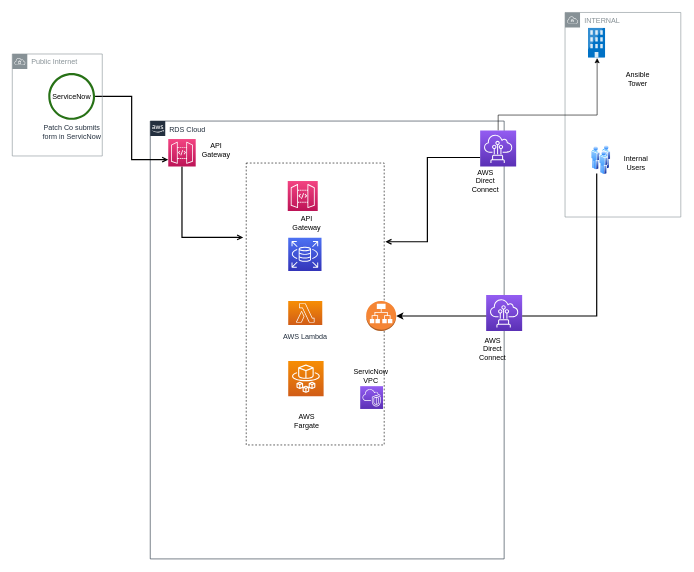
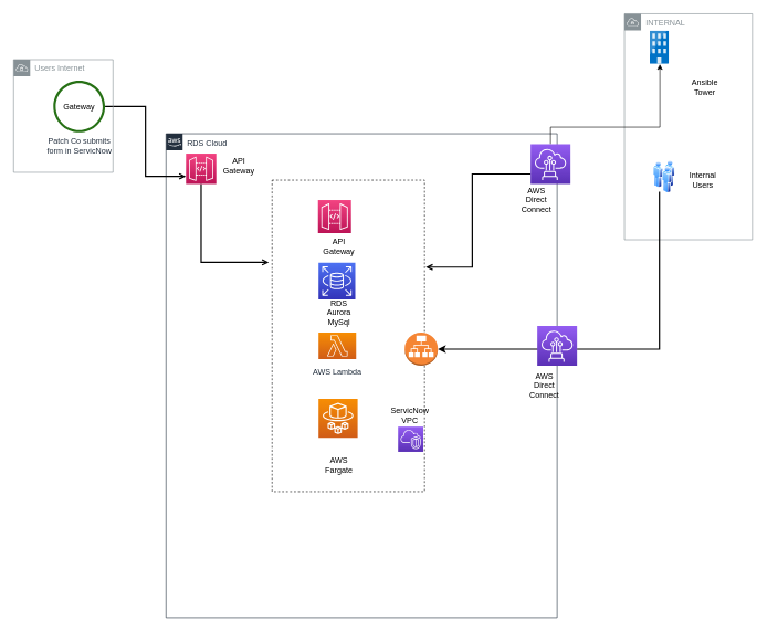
- <mxCell id="12" value="Public Internet" style="outlineConnect=0;gradientColor=none;html=1;whiteSpace=wrap;fontSize=12;fontStyle=0;shape=mxgraph.aws4.group;grIcon=mxgraph.aws4.group_vpc;strokeColor=#879196;fillColor=none;verticalAlign=top;align=left;spacingLeft=30;fontColor=#879196;dashed=0;" parent="1" vertex="1"><mxGeometry x="20" y="89.22" width="150" height="170" as="geometry" /></mxCell>
+ <mxCell id="12" value="Users Internet" style="outlineConnect=0;gradientColor=none;html=1;whiteSpace=wrap;fontSize=12;fontStyle=0;shape=mxgraph.aws4.group;grIcon=mxgraph.aws4.group_vpc;strokeColor=#879196;fillColor=none;verticalAlign=top;align=left;spacingLeft=30;fontColor=#879196;dashed=0;" parent="1" vertex="1"><mxGeometry x="20" y="89.22" width="150" height="170" as="geometry" /></mxCell>
- <mxCell id="8" value="ServiceNow&lt;br&gt;" style="text;html=1;strokeColor=none;fillColor=none;align=center;verticalAlign=middle;whiteSpace=wrap;rounded=0;" parent="1" vertex="1"><mxGeometry x="99" y="150" width="40" height="20" as="geometry" /></mxCell>
+ <mxCell id="8" value="Gateway&lt;br&gt;" style="text;html=1;strokeColor=none;fillColor=none;align=center;verticalAlign=middle;whiteSpace=wrap;rounded=0;" parent="1" vertex="1"><mxGeometry x="99" y="150" width="40" height="20" as="geometry" /></mxCell>
+ <mxCell id="32" value="RDS Aurora MySql" style="text;html=1;strokeColor=none;fillColor=none;align=center;verticalAlign=middle;whiteSpace=wrap;rounded=0;" vertex="1" parent="1"><mxGeometry x="480" y="461" width="62" height="20" as="geometry" /></mxCell>
